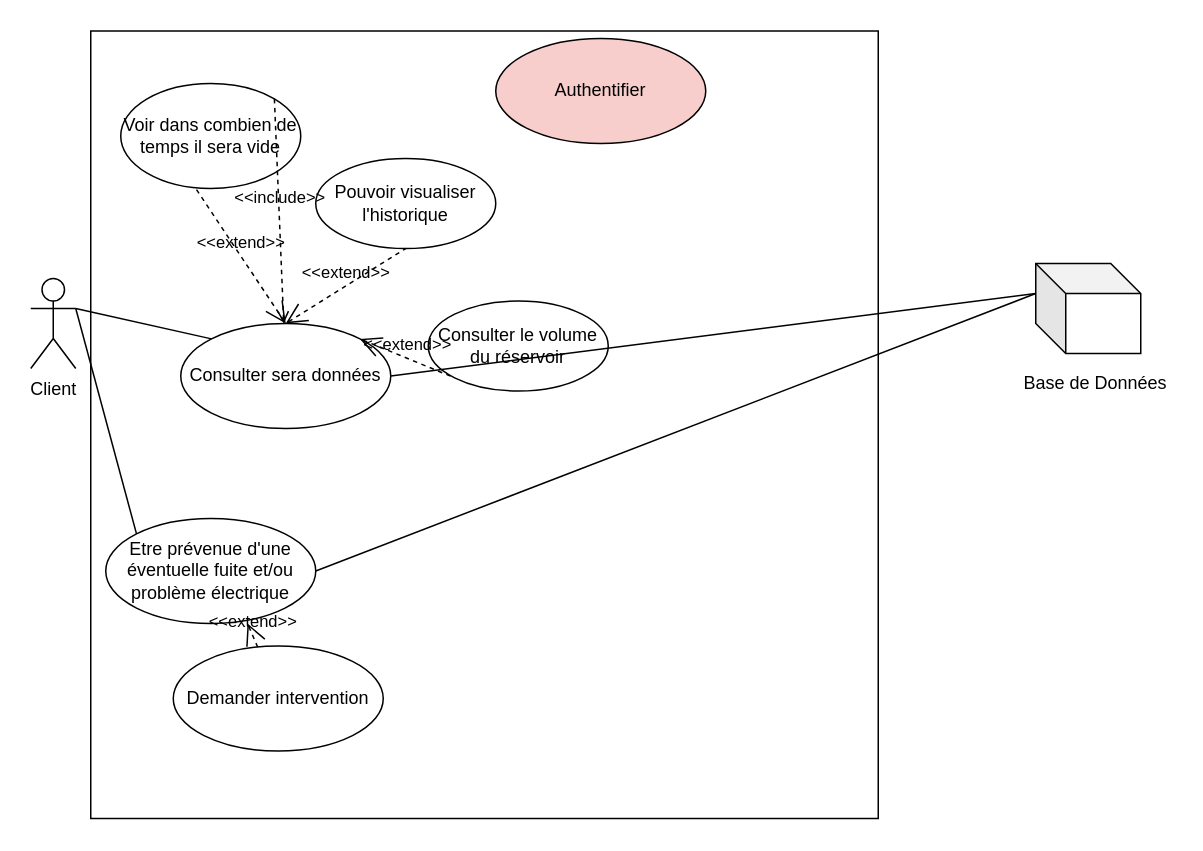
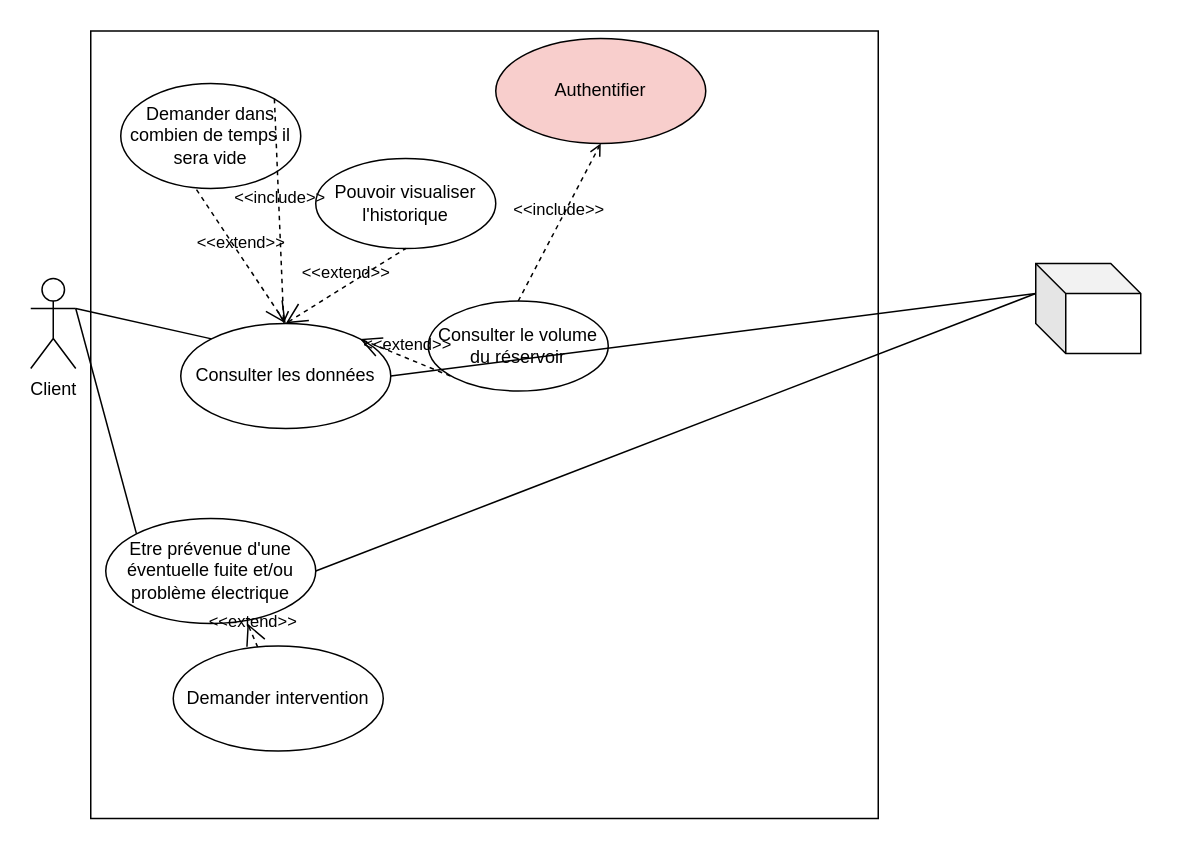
- <mxCell id="5" value="Voir dans combien de temps il sera vide" style="ellipse;whiteSpace=wrap;html=1;" parent="1" vertex="1"><mxGeometry x="80" y="55" width="120" height="70" as="geometry" /></mxCell>
+ <mxCell id="5" value="Demander dans combien de temps il sera vide" style="ellipse;whiteSpace=wrap;html=1;" parent="1" vertex="1"><mxGeometry x="80" y="55" width="120" height="70" as="geometry" /></mxCell>
+ <mxCell id="22" value="&amp;lt;&amp;lt;include&amp;gt;&amp;gt;" style="edgeStyle=none;html=1;endArrow=open;verticalAlign=bottom;dashed=1;labelBackgroundColor=none;exitX=0.5;exitY=0;exitDx=0;exitDy=0;entryX=0.5;entryY=1;entryDx=0;entryDy=0;" parent="1" source="4" target="12" edge="1"><mxGeometry width="160" relative="1" as="geometry"><mxPoint x="400" y="134.5" as="sourcePoint" /><mxPoint x="560" y="134.5" as="targetPoint" /></mxGeometry></mxCell>
- <mxCell id="15" value="Consulter sera données" style="ellipse;whiteSpace=wrap;html=1;" parent="1" vertex="1"><mxGeometry x="120" y="215" width="140" height="70" as="geometry" /></mxCell>
+ <mxCell id="15" value="Consulter les données" style="ellipse;whiteSpace=wrap;html=1;" parent="1" vertex="1"><mxGeometry x="120" y="215" width="140" height="70" as="geometry" /></mxCell>
- <mxCell id="11" value="Base de Données" style="text;html=1;strokeColor=none;fillColor=none;align=center;verticalAlign=middle;whiteSpace=wrap;rounded=0;" parent="1" vertex="1"><mxGeometry x="680" y="245" width="100" height="20" as="geometry" /></mxCell>
